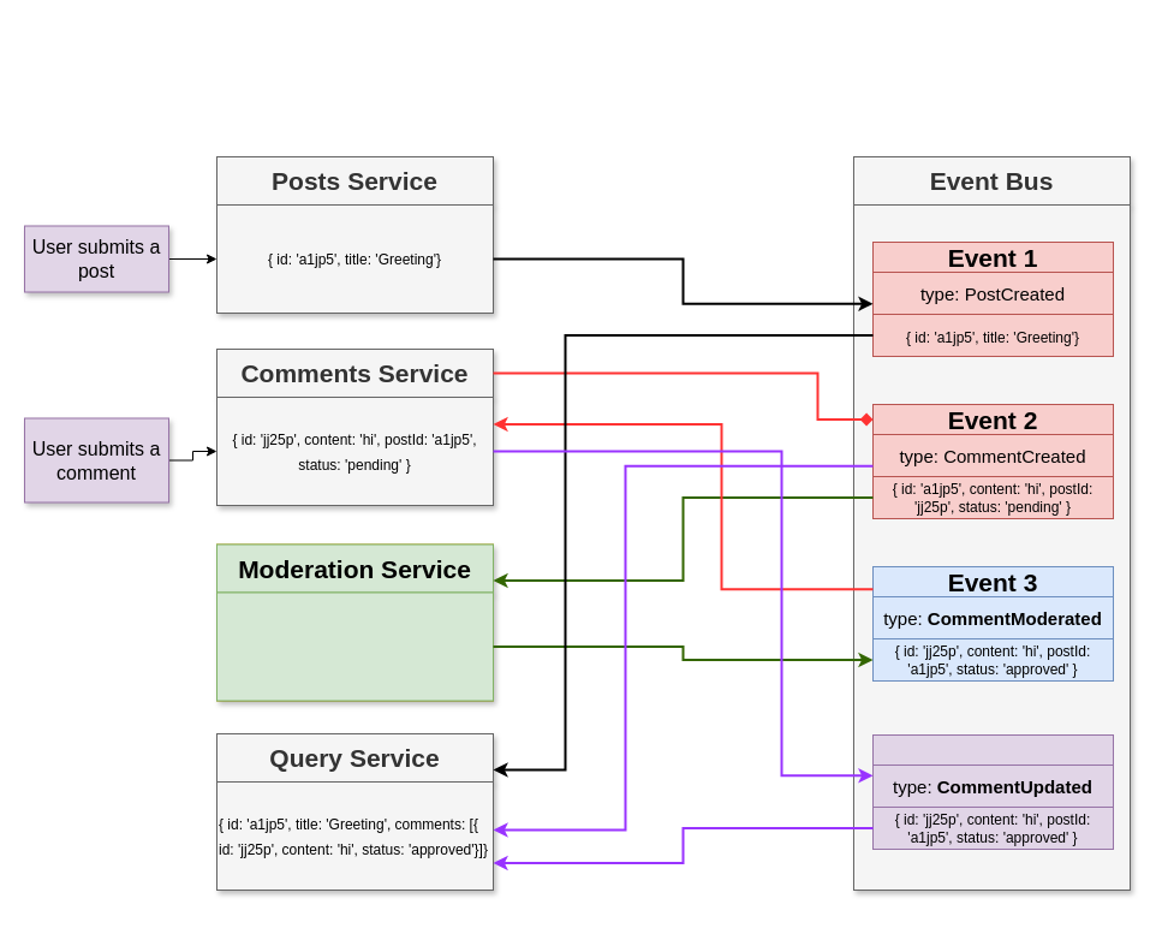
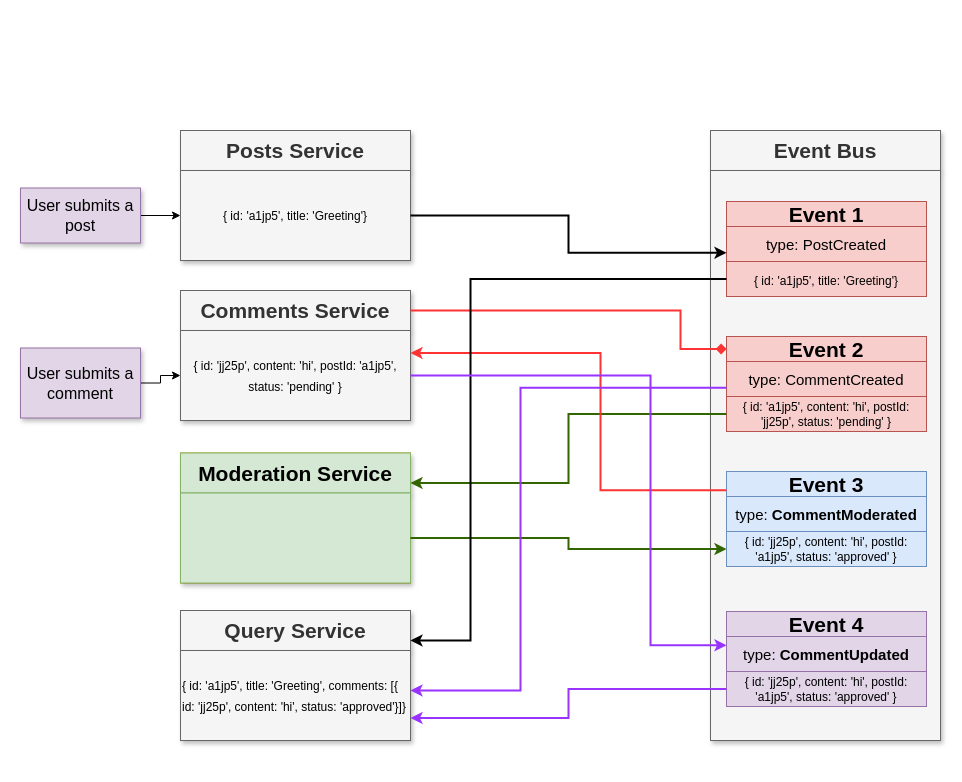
+ <mxCell id="39" value="&lt;b&gt;Event 4&lt;/b&gt;" style="rounded=0;whiteSpace=wrap;html=1;shadow=0;fontSize=21;fillColor=#e1d5e7;strokeColor=#9673a6;" parent="37" vertex="1"><mxGeometry width="200" height="25" as="geometry" /></mxCell>
